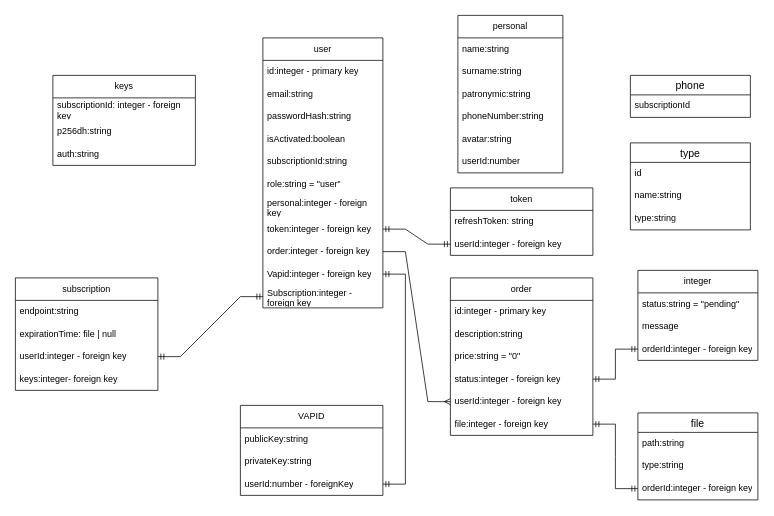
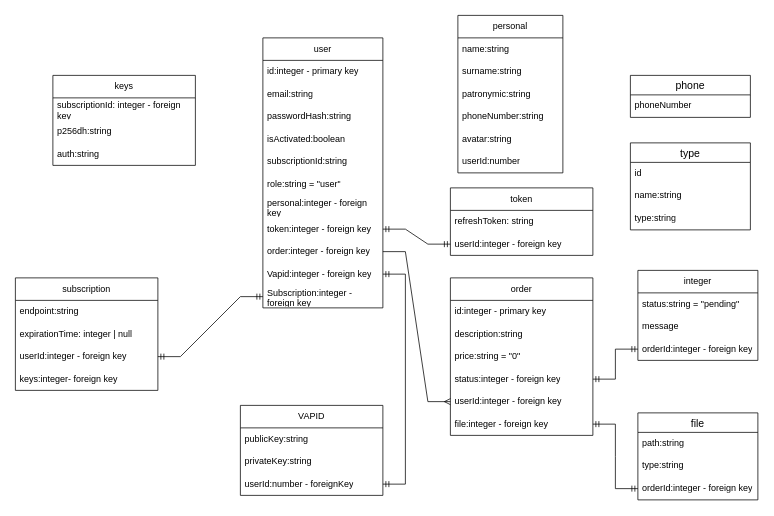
- <mxCell id="36" value="subscriptionId" style="text;strokeColor=none;fillColor=none;spacingLeft=4;spacingRight=4;overflow=hidden;rotatable=0;points=[[0,0.5],[1,0.5]];portConstraint=eastwest;fontSize=12;whiteSpace=wrap;html=1;" parent="35" vertex="1"><mxGeometry y="26" width="160" height="30" as="geometry" /></mxCell>
+ <mxCell id="36" value="phoneNumber" style="text;strokeColor=none;fillColor=none;spacingLeft=4;spacingRight=4;overflow=hidden;rotatable=0;points=[[0,0.5],[1,0.5]];portConstraint=eastwest;fontSize=12;whiteSpace=wrap;html=1;" parent="35" vertex="1"><mxGeometry y="26" width="160" height="30" as="geometry" /></mxCell>
- <mxCell id="49" value="expirationTime: file | null" style="text;strokeColor=none;fillColor=none;align=left;verticalAlign=middle;spacingLeft=4;spacingRight=4;overflow=hidden;points=[[0,0.5],[1,0.5]];portConstraint=eastwest;rotatable=0;whiteSpace=wrap;html=1;" parent="47" vertex="1"><mxGeometry y="60" width="190" height="30" as="geometry" /></mxCell>
+ <mxCell id="49" value="expirationTime: integer | null" style="text;strokeColor=none;fillColor=none;align=left;verticalAlign=middle;spacingLeft=4;spacingRight=4;overflow=hidden;points=[[0,0.5],[1,0.5]];portConstraint=eastwest;rotatable=0;whiteSpace=wrap;html=1;" parent="47" vertex="1"><mxGeometry y="60" width="190" height="30" as="geometry" /></mxCell>
